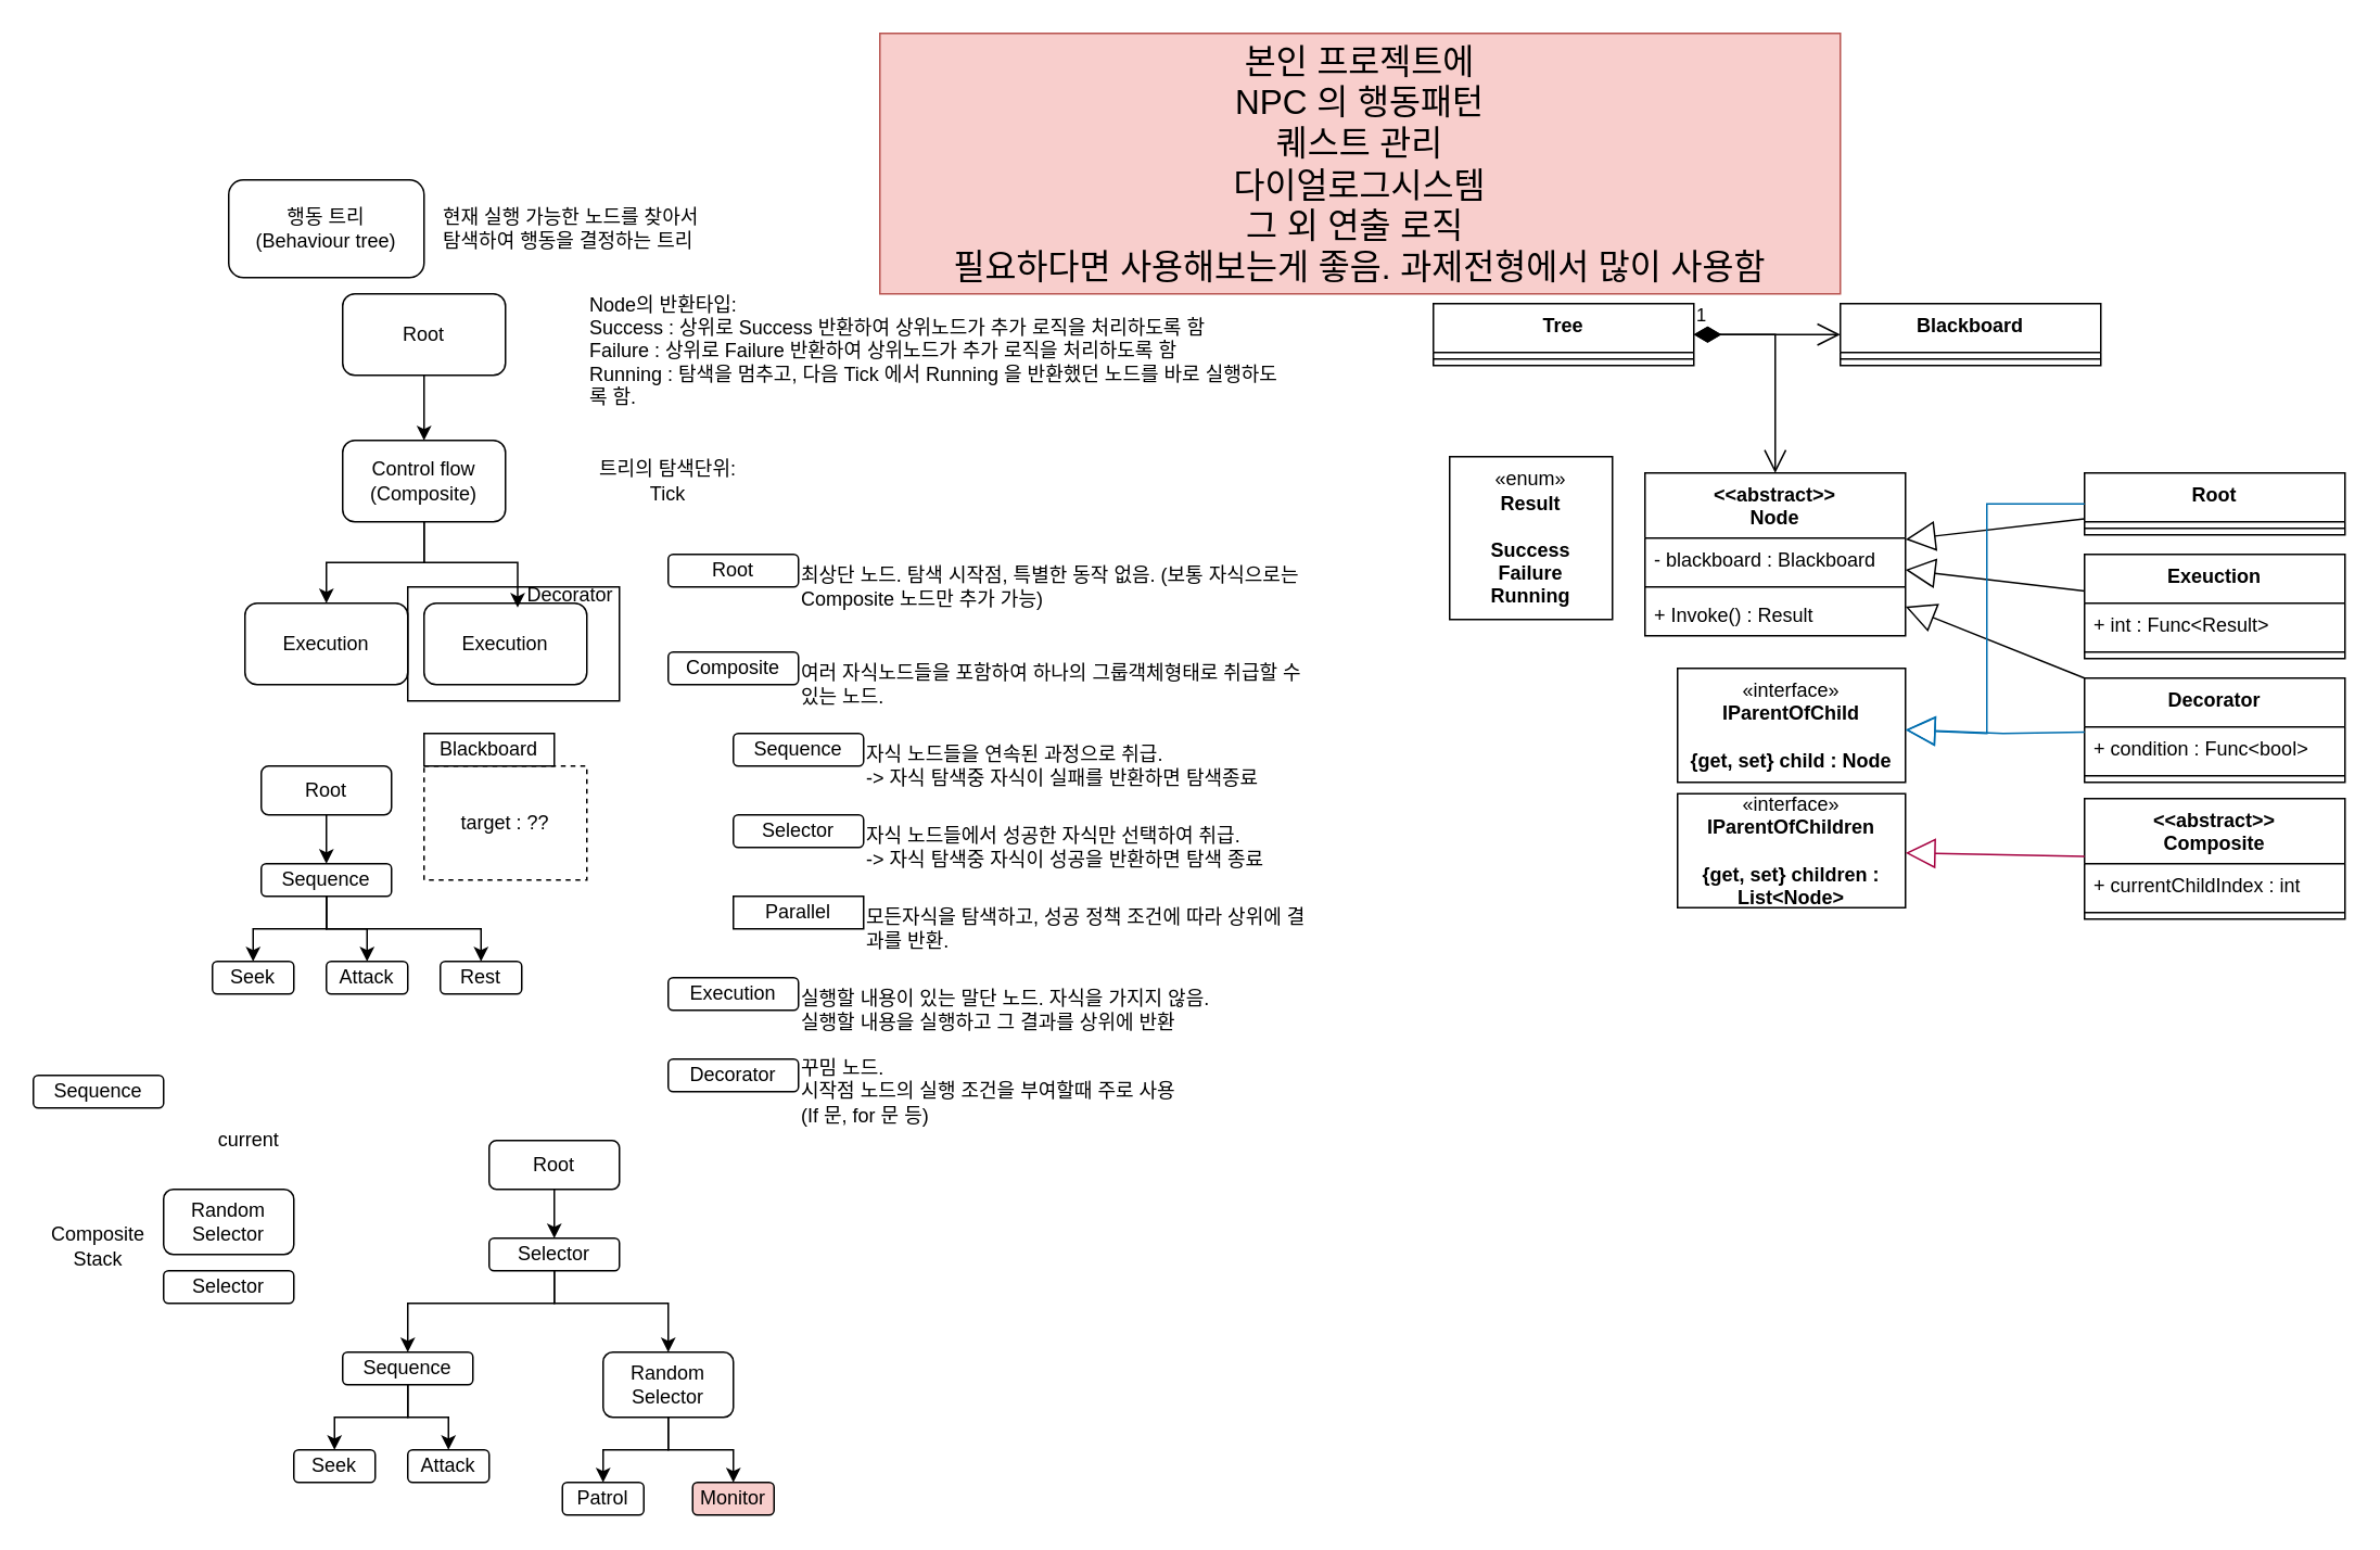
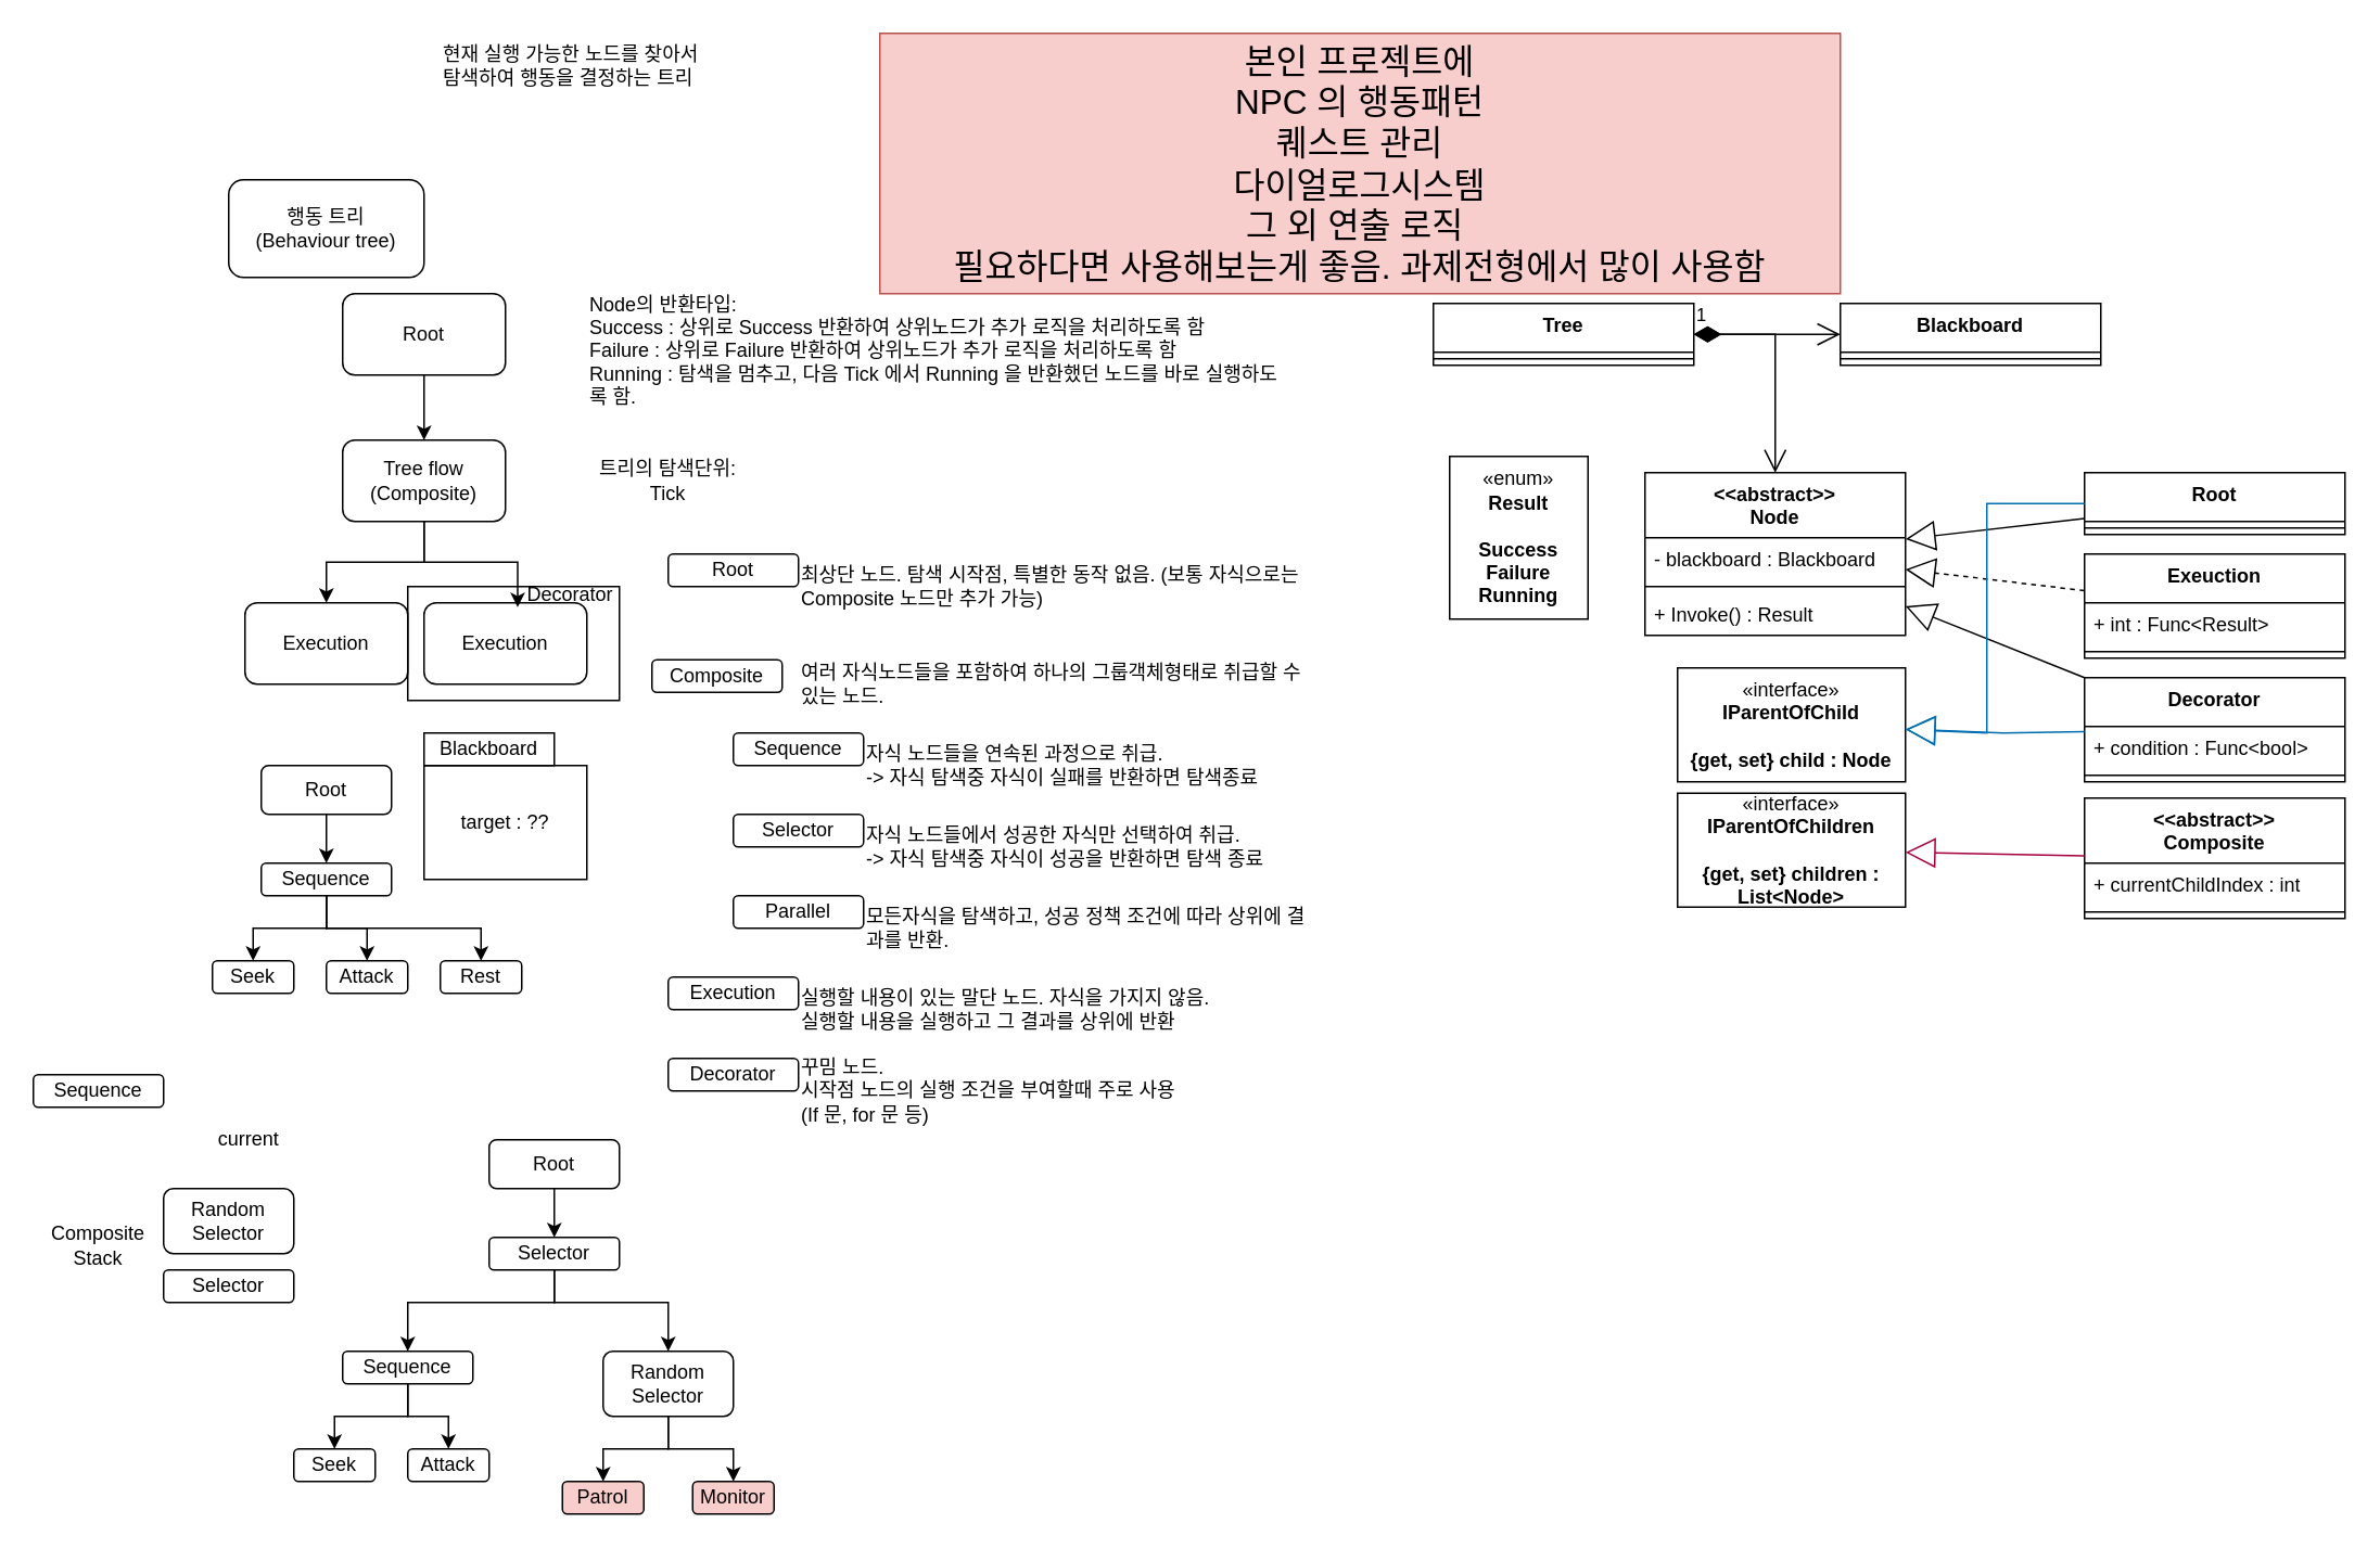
- <mxCell id="9" value="현재 실행 가능한 노드를 찾아서&amp;nbsp;&lt;div&gt;탐색하여 행동을 결정하는 트리&lt;/div&gt;" style="text;html=1;align=left;verticalAlign=middle;whiteSpace=wrap;rounded=0;" parent="1" vertex="1"><mxGeometry x="270" y="110" width="200" height="60" as="geometry" /></mxCell>
+ <mxCell id="9" value="현재 실행 가능한 노드를 찾아서&amp;nbsp;&lt;div&gt;탐색하여 행동을 결정하는 트리&lt;/div&gt;" style="text;html=1;align=left;verticalAlign=middle;whiteSpace=wrap;rounded=0;" parent="1" vertex="1"><mxGeometry x="270" y="10" width="200" height="60" as="geometry" /></mxCell>
- <mxCell id="8" value="Control flow&lt;div&gt;(Composite)&lt;/div&gt;" style="rounded=1;whiteSpace=wrap;html=1;" parent="1" vertex="1"><mxGeometry x="210" y="270" width="100" height="50" as="geometry" /></mxCell>
+ <mxCell id="8" value="Tree flow&lt;div&gt;(Composite)&lt;/div&gt;" style="rounded=1;whiteSpace=wrap;html=1;" parent="1" vertex="1"><mxGeometry x="210" y="270" width="100" height="50" as="geometry" /></mxCell>
- <mxCell id="34" value="«enum»&lt;br&gt;&lt;b&gt;Result&lt;/b&gt;&lt;div&gt;&lt;b&gt;&lt;br&gt;&lt;/b&gt;&lt;/div&gt;&lt;div&gt;&lt;b&gt;Success&lt;/b&gt;&lt;/div&gt;&lt;div&gt;&lt;b&gt;Failure&lt;/b&gt;&lt;/div&gt;&lt;div&gt;&lt;b&gt;Running&lt;/b&gt;&lt;/div&gt;" style="html=1;whiteSpace=wrap;" parent="1" vertex="1"><mxGeometry x="890" y="280" width="100" height="100" as="geometry" /></mxCell>
+ <mxCell id="34" value="«enum»&lt;br&gt;&lt;b&gt;Result&lt;/b&gt;&lt;div&gt;&lt;b&gt;&lt;br&gt;&lt;/b&gt;&lt;/div&gt;&lt;div&gt;&lt;b&gt;Success&lt;/b&gt;&lt;/div&gt;&lt;div&gt;&lt;b&gt;Failure&lt;/b&gt;&lt;/div&gt;&lt;div&gt;&lt;b&gt;Running&lt;/b&gt;&lt;/div&gt;" style="html=1;whiteSpace=wrap;" parent="1" vertex="1"><mxGeometry x="890" y="280" width="85" height="100" as="geometry" /></mxCell>
- <mxCell id="57" value="" style="endArrow=block;endSize=16;endFill=0;html=1;rounded=0;" parent="1" source="54" target="30" edge="1"><mxGeometry width="160" relative="1" as="geometry"><mxPoint x="1290" y="328" as="sourcePoint" /><mxPoint x="1180" y="341" as="targetPoint" /></mxGeometry></mxCell>
+ <mxCell id="57" value="" style="endArrow=block;endSize=16;endFill=0;html=1;rounded=0;dashed=1;" parent="1" source="54" target="30" edge="1"><mxGeometry width="160" relative="1" as="geometry"><mxPoint x="1290" y="328" as="sourcePoint" /><mxPoint x="1180" y="341" as="targetPoint" /></mxGeometry></mxCell>
- <mxCell id="18" value="Composite" style="rounded=1;whiteSpace=wrap;html=1;" parent="1" vertex="1"><mxGeometry x="410" y="400" width="80" height="20" as="geometry" /></mxCell>
+ <mxCell id="18" value="Composite" style="rounded=1;whiteSpace=wrap;html=1;" parent="1" vertex="1"><mxGeometry x="400" y="405" width="80" height="20" as="geometry" /></mxCell>
- <mxCell id="43" value="target : ??" style="rounded=0;whiteSpace=wrap;html=1;dashed=1;" parent="1" vertex="1"><mxGeometry x="260" y="470" width="100" height="70" as="geometry" /></mxCell>
+ <mxCell id="43" value="target : ??" style="rounded=0;whiteSpace=wrap;html=1;" parent="1" vertex="1"><mxGeometry x="260" y="470" width="100" height="70" as="geometry" /></mxCell>
- <mxCell id="22" value="Parallel" style="whiteSpace=wrap;html=1;rounded=0;" parent="1" vertex="1"><mxGeometry x="450" y="550" width="80" height="20" as="geometry" /></mxCell>
+ <mxCell id="22" value="Parallel" style="rounded=1;whiteSpace=wrap;html=1;" parent="1" vertex="1"><mxGeometry x="450" y="550" width="80" height="20" as="geometry" /></mxCell>
- <mxCell id="82" value="Patrol" style="rounded=1;whiteSpace=wrap;html=1;" parent="1" vertex="1"><mxGeometry x="345" y="910" width="50" height="20" as="geometry" /></mxCell>
+ <mxCell id="82" value="Patrol" style="rounded=1;whiteSpace=wrap;html=1;fillColor=#f8cecc;" parent="1" vertex="1"><mxGeometry x="345" y="910" width="50" height="20" as="geometry" /></mxCell>
